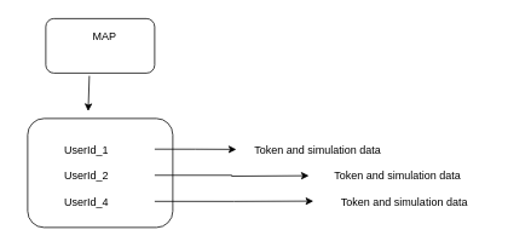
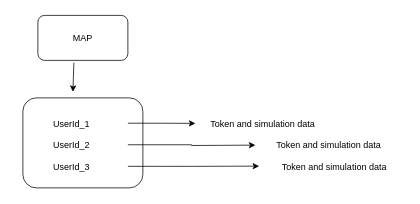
- <mxCell id="3" value="MAP" style="text;html=1;align=center;verticalAlign=middle;whiteSpace=wrap;rounded=0;" vertex="1" parent="1"><mxGeometry x="85" y="25" width="60" height="30" as="geometry" /></mxCell>
+ <mxCell id="3" value="MAP" style="text;html=1;align=center;verticalAlign=middle;whiteSpace=wrap;rounded=0;" vertex="1" parent="1"><mxGeometry x="80" y="35" width="60" height="30" as="geometry" /></mxCell>
- <mxCell id="9" value="&lt;div&gt;UserId_1&lt;/div&gt;&lt;div&gt;&lt;br&gt;&lt;/div&gt;&lt;div&gt;UserId_2&lt;/div&gt;&lt;br&gt;UserId_4" style="text;html=1;align=center;verticalAlign=middle;whiteSpace=wrap;rounded=0;" vertex="1" parent="1"><mxGeometry x="20" y="135" width="150" height="115" as="geometry" /></mxCell>
+ <mxCell id="9" value="&lt;div&gt;UserId_1&lt;/div&gt;&lt;div&gt;&lt;br&gt;&lt;/div&gt;&lt;div&gt;UserId_2&lt;/div&gt;&lt;br&gt;UserId_3" style="text;html=1;align=center;verticalAlign=middle;whiteSpace=wrap;rounded=0;" vertex="1" parent="1"><mxGeometry x="20" y="135" width="150" height="115" as="geometry" /></mxCell>
